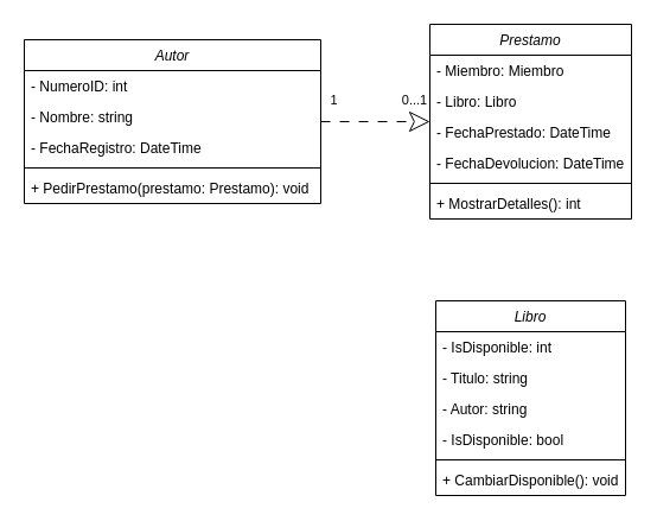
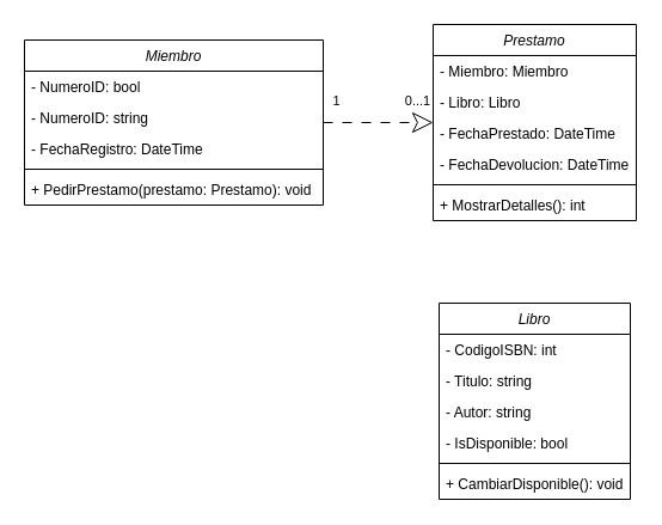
- <mxCell id="2" value="Autor" style="swimlane;fontStyle=2;align=center;verticalAlign=top;childLayout=stackLayout;horizontal=1;startSize=26;horizontalStack=0;resizeParent=1;resizeLast=0;collapsible=1;marginBottom=0;rounded=0;shadow=0;strokeWidth=1;" parent="1" vertex="1"><mxGeometry x="20" y="33" width="250" height="138" as="geometry"><mxRectangle x="230" y="140" width="160" height="26" as="alternateBounds" /></mxGeometry></mxCell>
+ <mxCell id="2" value="Miembro" style="swimlane;fontStyle=2;align=center;verticalAlign=top;childLayout=stackLayout;horizontal=1;startSize=26;horizontalStack=0;resizeParent=1;resizeLast=0;collapsible=1;marginBottom=0;rounded=0;shadow=0;strokeWidth=1;" parent="1" vertex="1"><mxGeometry x="20" y="33" width="250" height="138" as="geometry"><mxRectangle x="230" y="140" width="160" height="26" as="alternateBounds" /></mxGeometry></mxCell>
- <mxCell id="3" value="- NumeroID: int" style="text;align=left;verticalAlign=top;spacingLeft=4;spacingRight=4;overflow=hidden;rotatable=0;points=[[0,0.5],[1,0.5]];portConstraint=eastwest;" parent="2" vertex="1"><mxGeometry y="26" width="250" height="26" as="geometry" /></mxCell>
+ <mxCell id="3" value="- NumeroID: bool" style="text;align=left;verticalAlign=top;spacingLeft=4;spacingRight=4;overflow=hidden;rotatable=0;points=[[0,0.5],[1,0.5]];portConstraint=eastwest;" parent="2" vertex="1"><mxGeometry y="26" width="250" height="26" as="geometry" /></mxCell>
- <mxCell id="4" value="- Nombre: string" style="text;align=left;verticalAlign=top;spacingLeft=4;spacingRight=4;overflow=hidden;rotatable=0;points=[[0,0.5],[1,0.5]];portConstraint=eastwest;" vertex="1" parent="2"><mxGeometry y="52" width="250" height="26" as="geometry" /></mxCell>
+ <mxCell id="4" value="- NumeroID: string" style="text;align=left;verticalAlign=top;spacingLeft=4;spacingRight=4;overflow=hidden;rotatable=0;points=[[0,0.5],[1,0.5]];portConstraint=eastwest;" vertex="1" parent="2"><mxGeometry y="52" width="250" height="26" as="geometry" /></mxCell>
- <mxCell id="16" value="- IsDisponible: int" style="text;align=left;verticalAlign=top;spacingLeft=4;spacingRight=4;overflow=hidden;rotatable=0;points=[[0,0.5],[1,0.5]];portConstraint=eastwest;" vertex="1" parent="15"><mxGeometry y="26" width="160" height="26" as="geometry" /></mxCell>
+ <mxCell id="16" value="- CodigoISBN: int" style="text;align=left;verticalAlign=top;spacingLeft=4;spacingRight=4;overflow=hidden;rotatable=0;points=[[0,0.5],[1,0.5]];portConstraint=eastwest;" vertex="1" parent="15"><mxGeometry y="26" width="160" height="26" as="geometry" /></mxCell>
